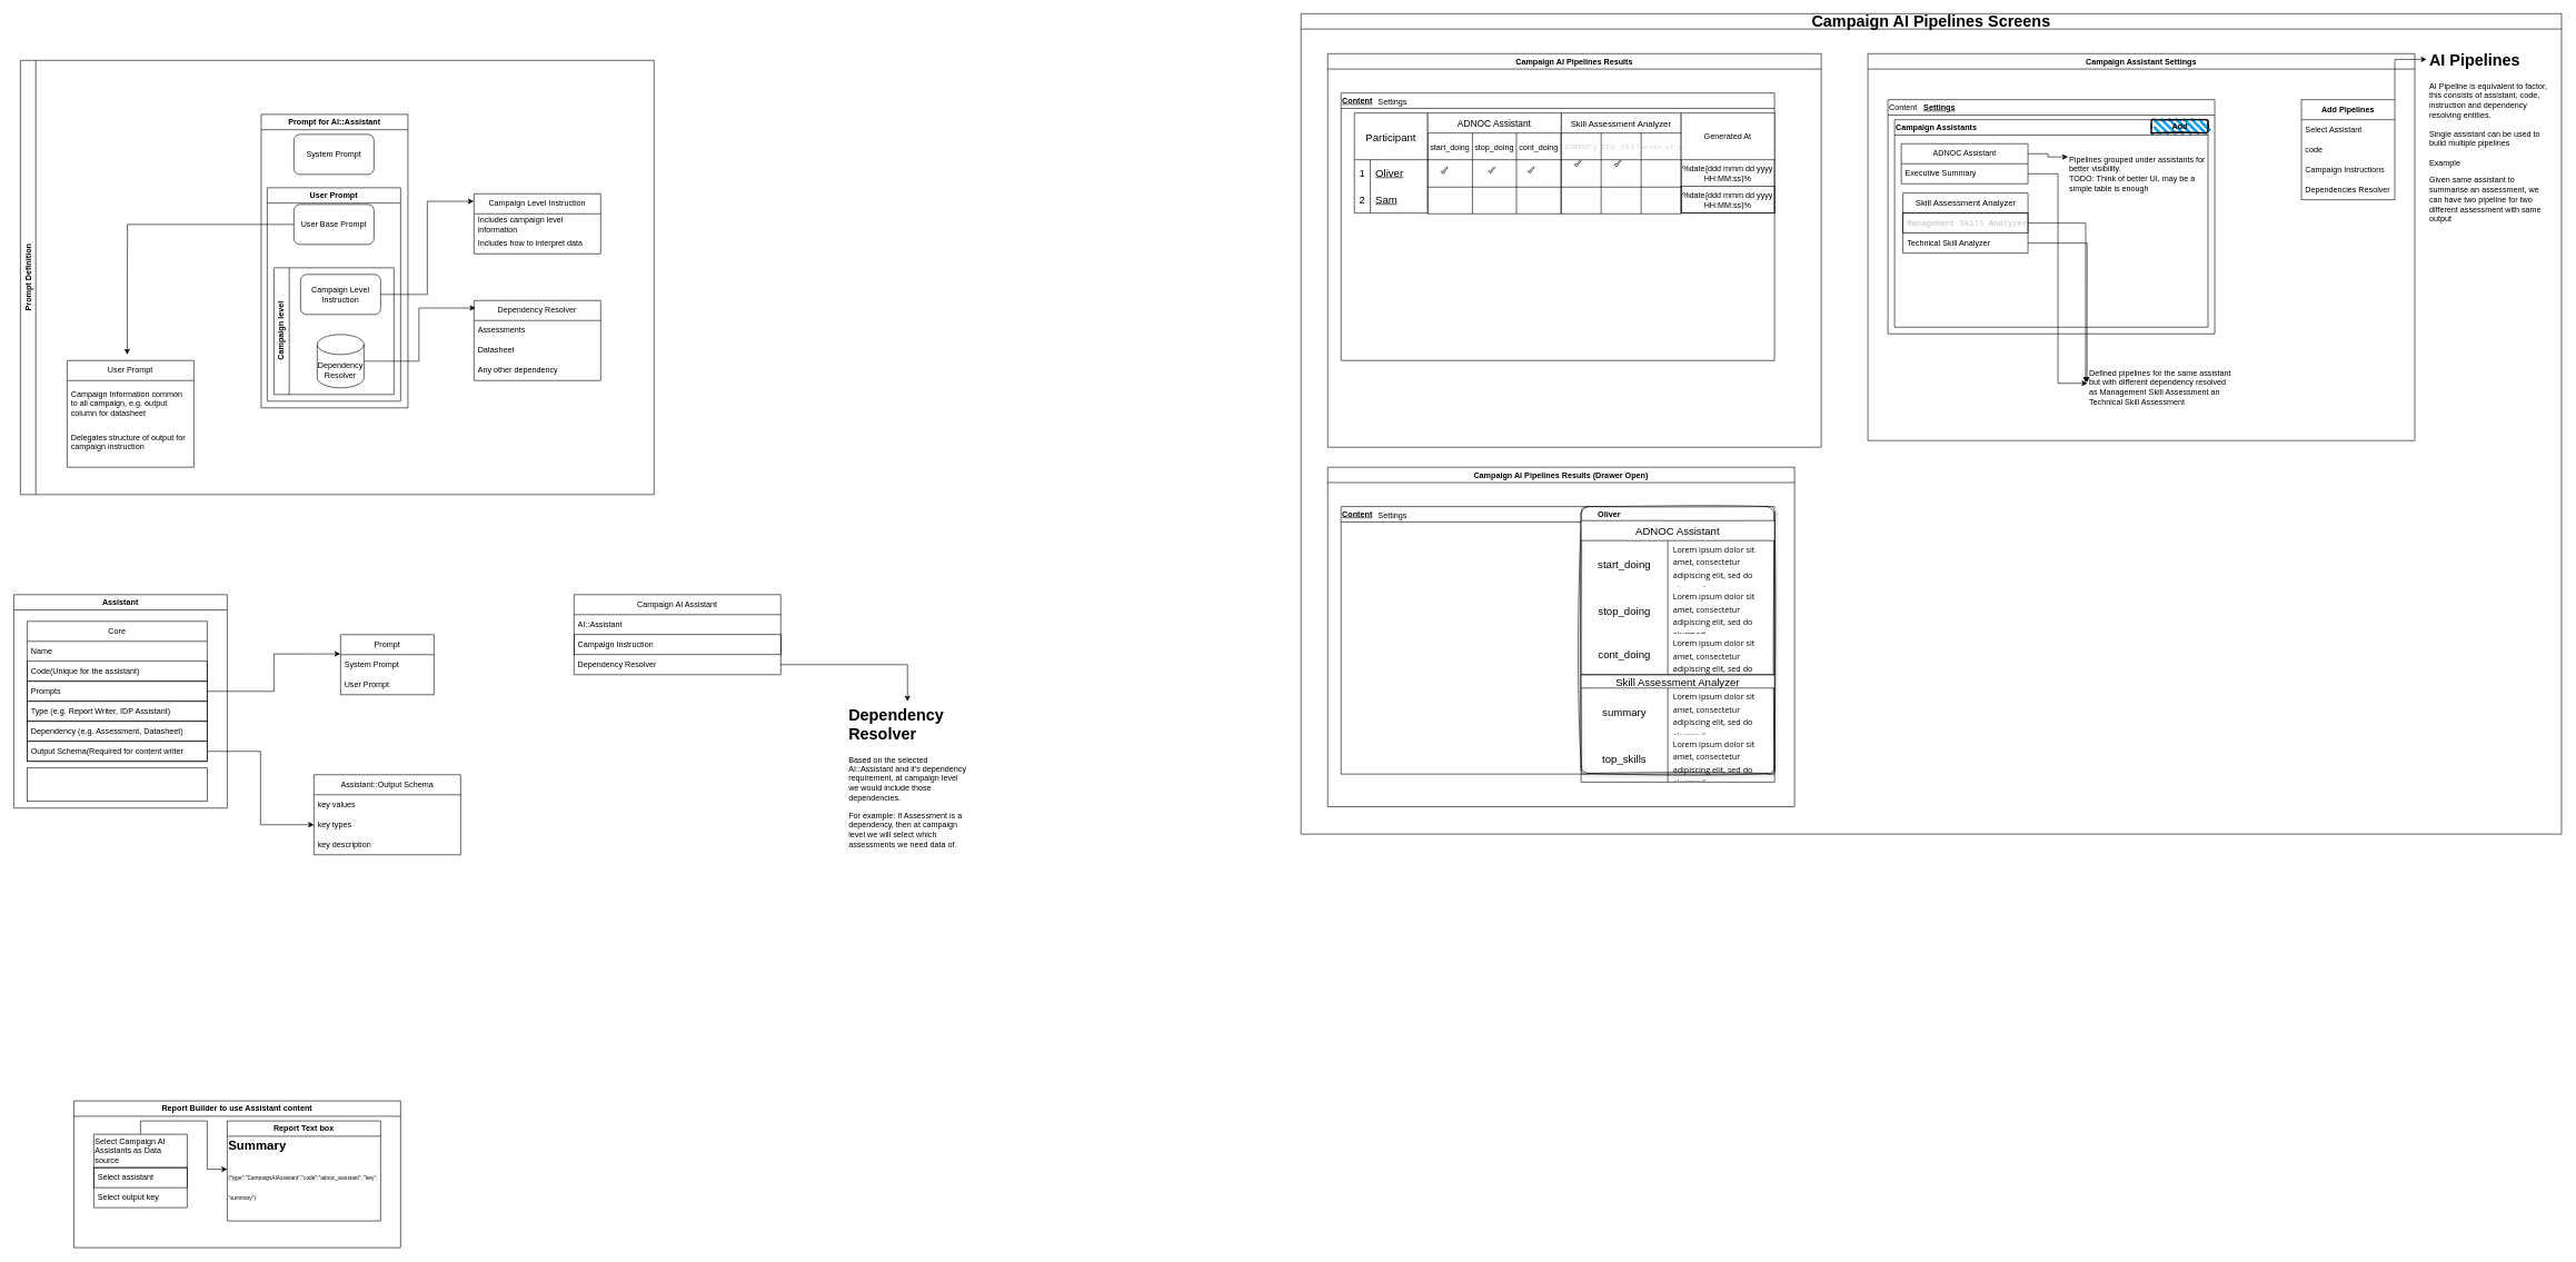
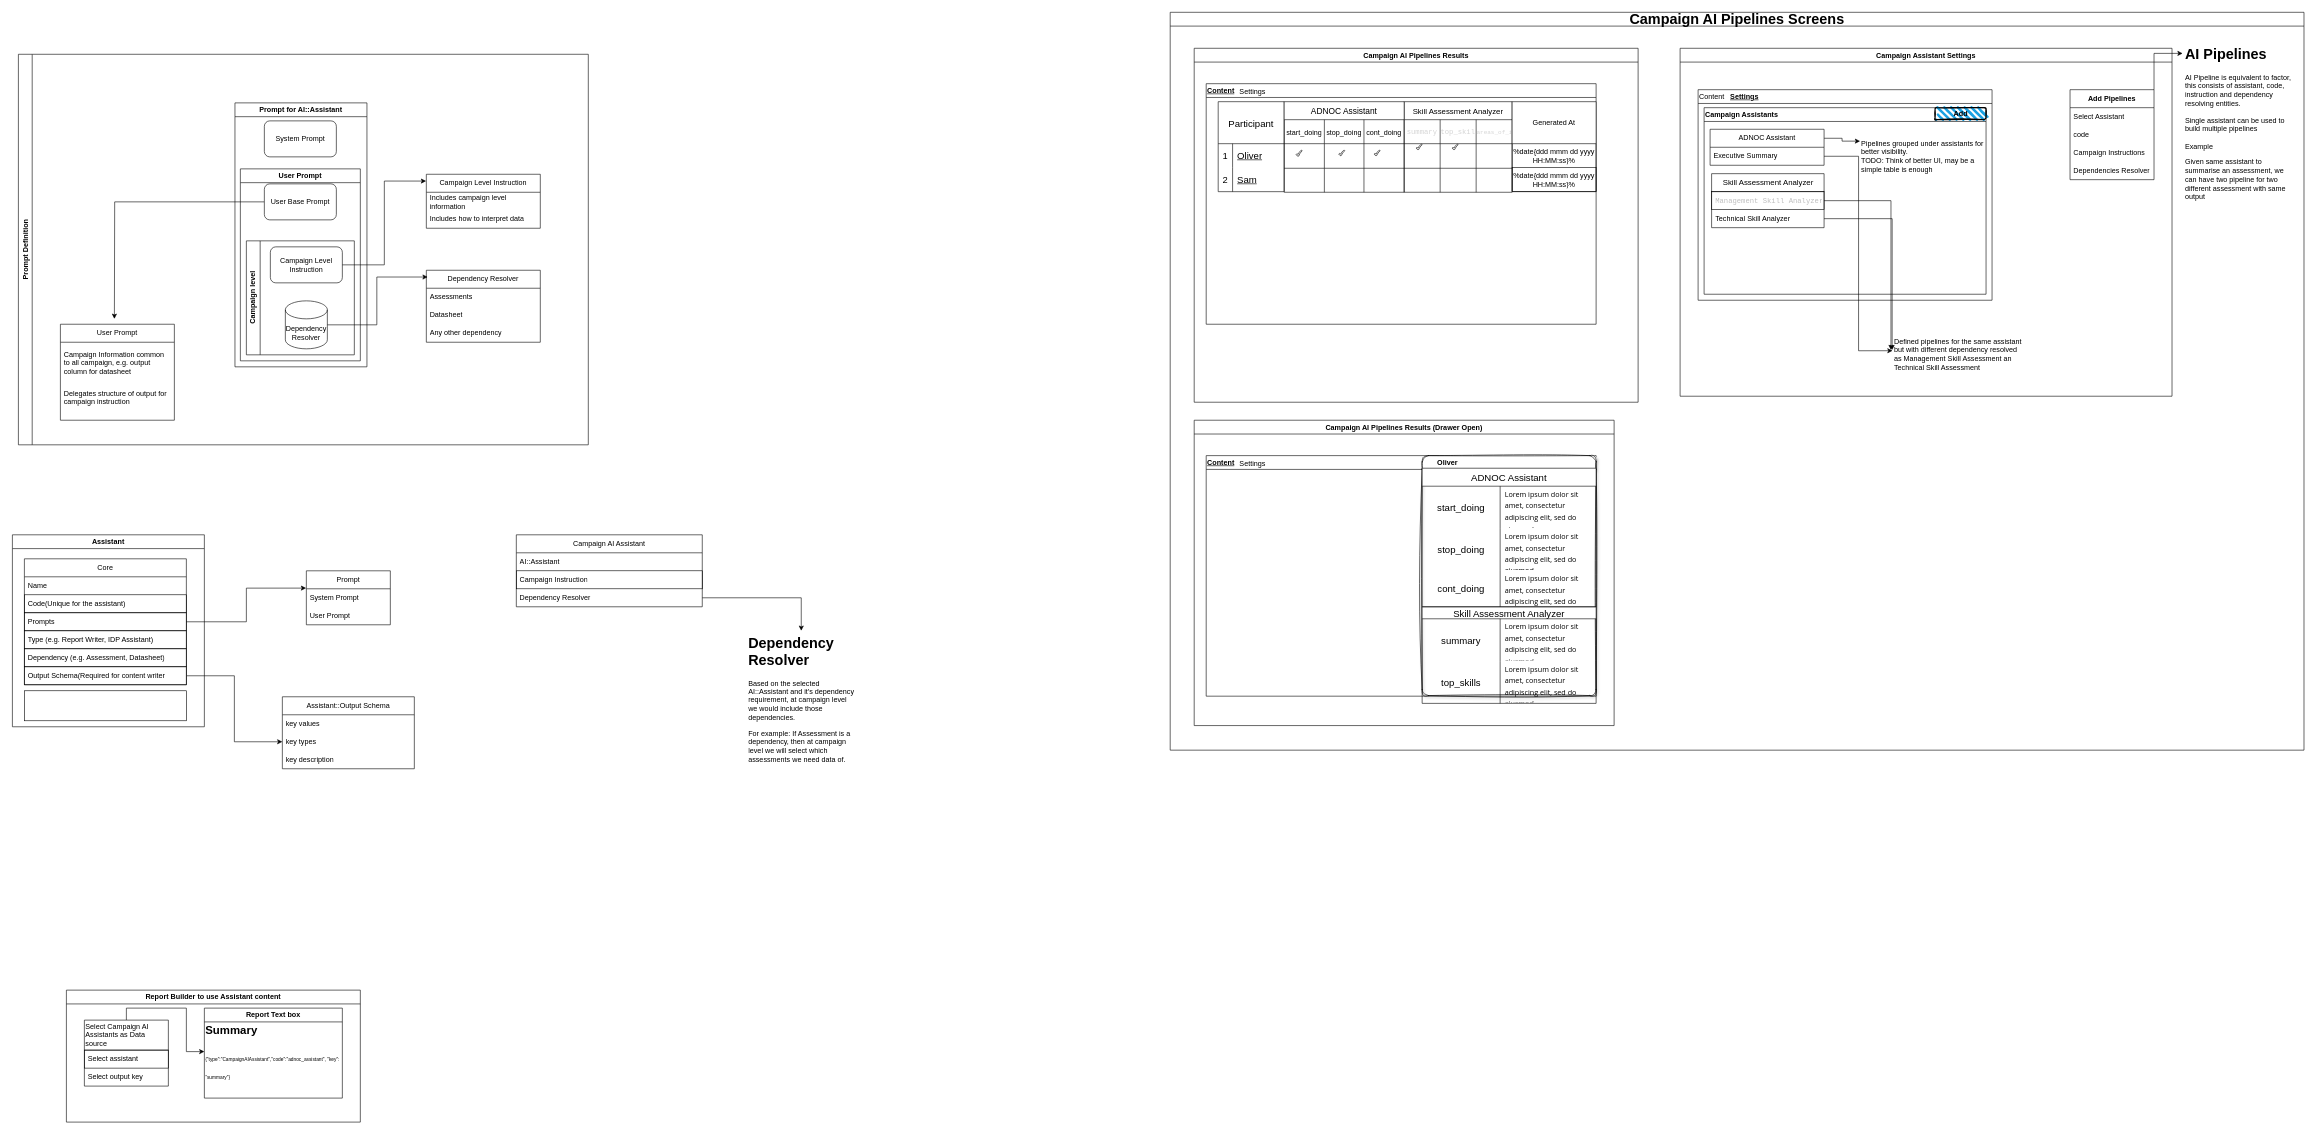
- <mxCell id="109" value="Defined pipelines for the same assistant but with different dependency resolved as Management Skill Assessment an Technical Skill Assessment" style="text;html=1;align=left;verticalAlign=middle;whiteSpace=wrap;rounded=0;" vertex="1" parent="91"><mxGeometry x="330" y="450" width="220" height="99" as="geometry" /></mxCell>
+ <mxCell id="109" value="Defined pipelines for the same assistant but with different dependency resolved as Management Skill Assessment an Technical Skill Assessment" style="text;html=1;align=left;verticalAlign=middle;whiteSpace=wrap;rounded=0;" vertex="1" parent="91"><mxGeometry x="355" y="460" width="220" height="99" as="geometry" /></mxCell>
- <mxCell id="42" value="&lt;h1 style=&quot;margin-top: 0px;&quot;&gt;Dependency Resolver&lt;/h1&gt;&lt;p&gt;Based on the selected AI::Assistant and it's dependency requirement, at campaign level we would include those dependencies.&lt;/p&gt;&lt;p&gt;For example: If Assessment is a dependency, then at campaign level we will select which assessments we need data of.&lt;/p&gt;" style="text;html=1;whiteSpace=wrap;overflow=hidden;rounded=0;" parent="1" vertex="1"><mxGeometry x="1270" y="1051" width="180" height="230" as="geometry" /></mxCell>
+ <mxCell id="42" value="&lt;h1 style=&quot;margin-top: 0px;&quot;&gt;Dependency Resolver&lt;/h1&gt;&lt;p&gt;Based on the selected AI::Assistant and it's dependency requirement, at campaign level we would include those dependencies.&lt;/p&gt;&lt;p&gt;For example: If Assessment is a dependency, then at campaign level we will select which assessments we need data of.&lt;/p&gt;" style="text;html=1;whiteSpace=wrap;overflow=hidden;rounded=0;" parent="1" vertex="1"><mxGeometry x="1245" y="1051" width="180" height="230" as="geometry" /></mxCell>
